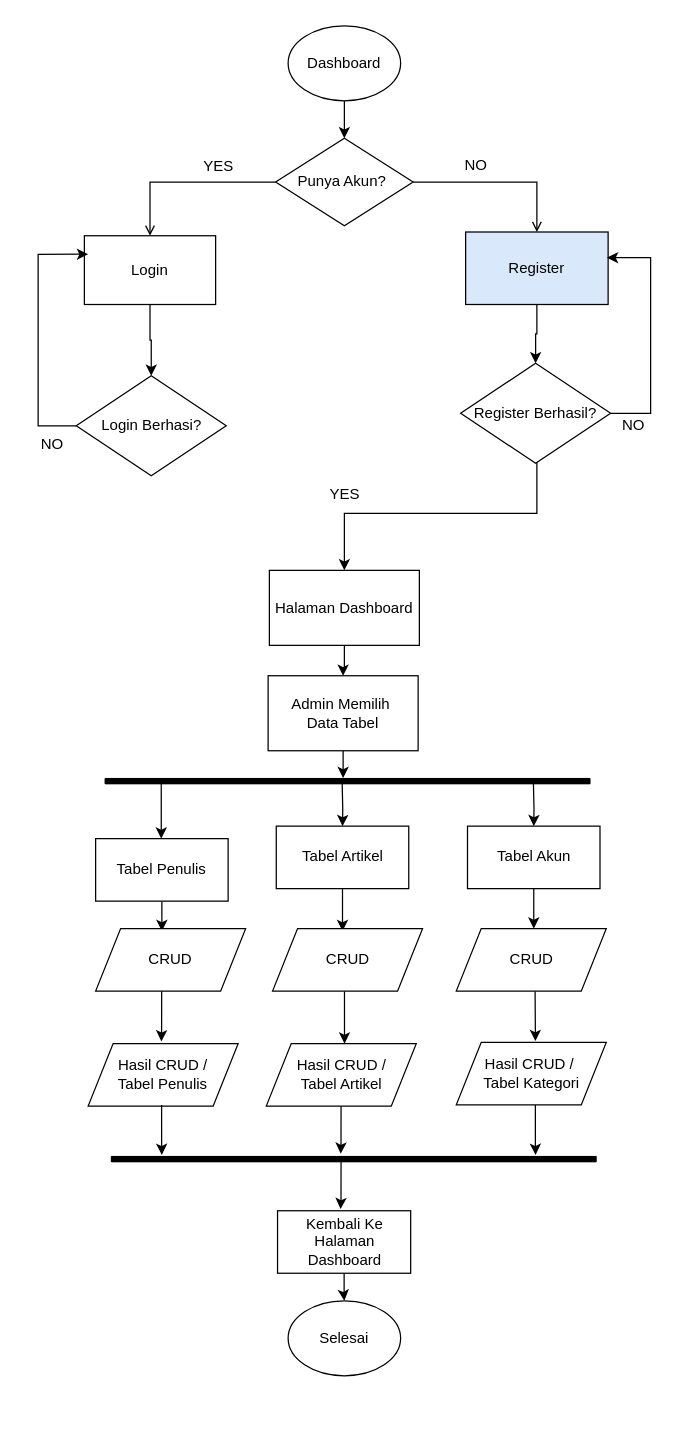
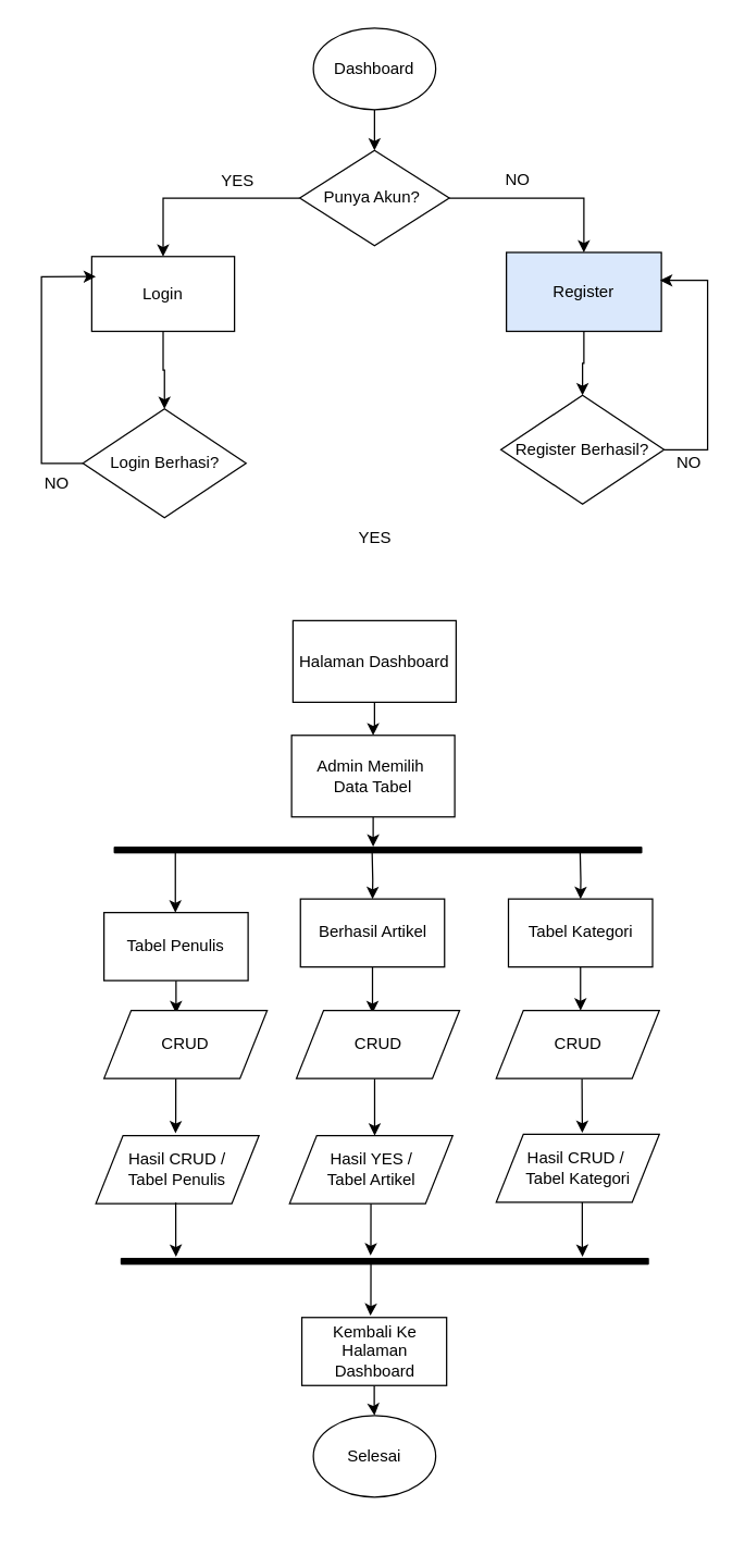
- <mxCell id="5" value="" style="edgeStyle=orthogonalEdgeStyle;rounded=0;orthogonalLoop=1;jettySize=auto;html=1;endArrow=open;" parent="1" source="6" target="10" edge="1"><mxGeometry relative="1" as="geometry" /></mxCell>
+ <mxCell id="5" value="" style="edgeStyle=orthogonalEdgeStyle;rounded=0;orthogonalLoop=1;jettySize=auto;html=1;" parent="1" source="6" target="10" edge="1"><mxGeometry relative="1" as="geometry" /></mxCell>
- <mxCell id="4" value="" style="edgeStyle=orthogonalEdgeStyle;rounded=0;orthogonalLoop=1;jettySize=auto;html=1;endArrow=open;" parent="1" source="6" target="8" edge="1"><mxGeometry relative="1" as="geometry" /></mxCell>
+ <mxCell id="4" value="" style="edgeStyle=orthogonalEdgeStyle;rounded=0;orthogonalLoop=1;jettySize=auto;html=1;" parent="1" source="6" target="8" edge="1"><mxGeometry relative="1" as="geometry" /></mxCell>
- <mxCell id="13" style="edgeStyle=orthogonalEdgeStyle;rounded=0;orthogonalLoop=1;jettySize=auto;html=1;exitX=0.48;exitY=0.979;exitDx=0;exitDy=0;exitPerimeter=0;" parent="1" source="49" target="18" edge="1"><mxGeometry relative="1" as="geometry"><mxPoint x="429" y="390" as="sourcePoint" /><Array as="points"><mxPoint x="429" y="368" /><mxPoint x="429" y="410" /><mxPoint x="275" y="410" /></Array></mxGeometry></mxCell>
- <mxCell id="29" value="Tabel Artikel" style="rounded=0;whiteSpace=wrap;html=1;" parent="1" vertex="1"><mxGeometry x="220.5" y="660.31" width="106" height="50" as="geometry" /></mxCell>
+ <mxCell id="29" value="Berhasil Artikel" style="rounded=0;whiteSpace=wrap;html=1;" parent="1" vertex="1"><mxGeometry x="220.5" y="660.31" width="106" height="50" as="geometry" /></mxCell>
- <mxCell id="31" value="Tabel Akun" style="rounded=0;whiteSpace=wrap;html=1;" parent="1" vertex="1"><mxGeometry x="373.5" y="660.31" width="106" height="50" as="geometry" /></mxCell>
+ <mxCell id="31" value="Tabel Kategori" style="rounded=0;whiteSpace=wrap;html=1;" parent="1" vertex="1"><mxGeometry x="373.5" y="660.31" width="106" height="50" as="geometry" /></mxCell>
- <mxCell id="39" value="Hasil CRUD /&lt;div&gt;Tabel Artikel&lt;/div&gt;" style="shape=parallelogram;perimeter=parallelogramPerimeter;whiteSpace=wrap;html=1;fixedSize=1;" parent="1" vertex="1"><mxGeometry x="212.5" y="834.31" width="120" height="50" as="geometry" /></mxCell>
+ <mxCell id="39" value="Hasil YES /&lt;div&gt;Tabel Artikel&lt;/div&gt;" style="shape=parallelogram;perimeter=parallelogramPerimeter;whiteSpace=wrap;html=1;fixedSize=1;" parent="1" vertex="1"><mxGeometry x="212.5" y="834.31" width="120" height="50" as="geometry" /></mxCell>
